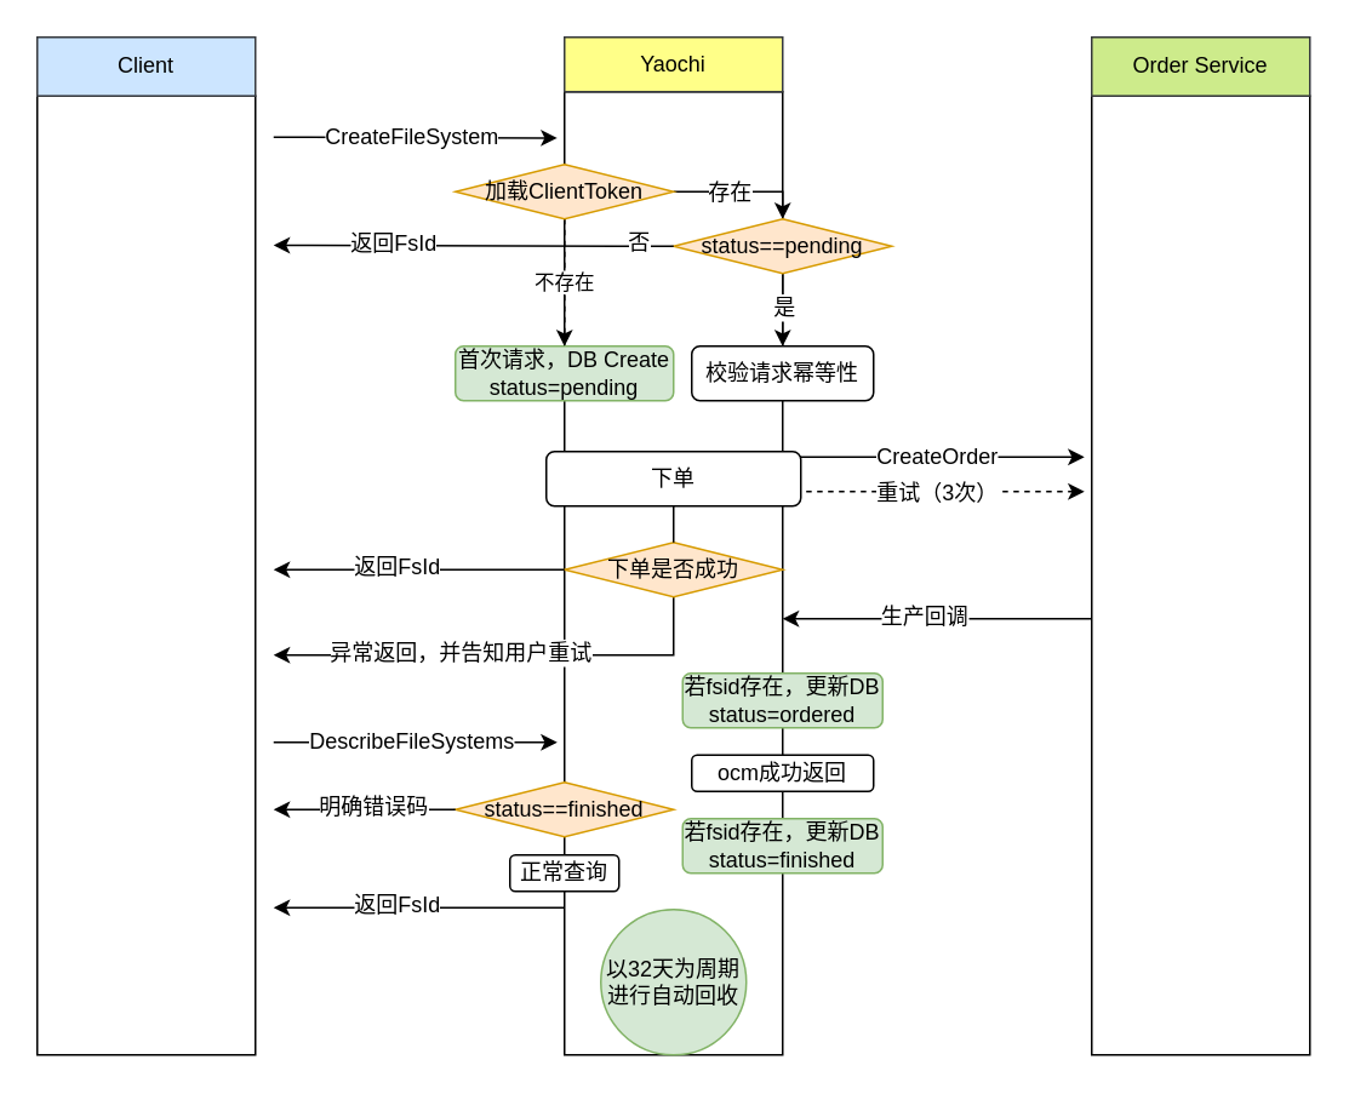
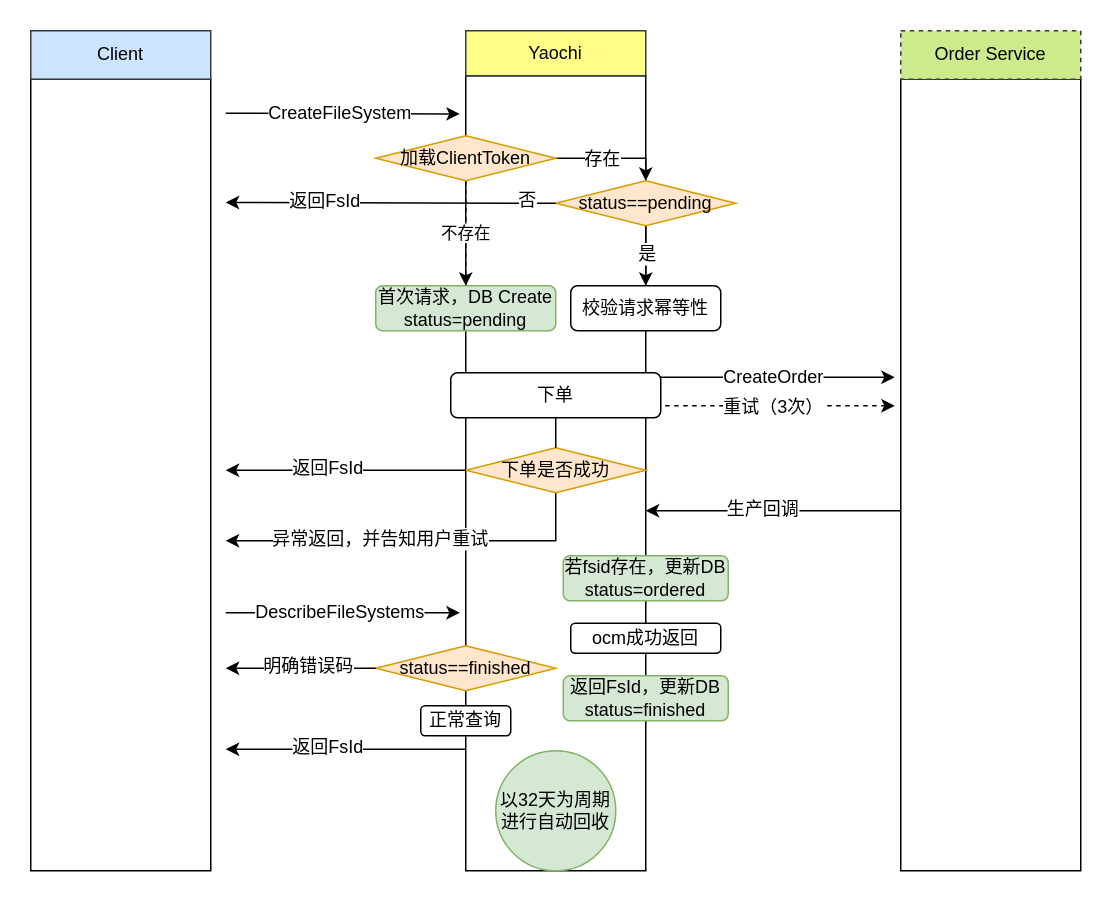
- <mxCell id="35" value="&lt;span style=&quot;text-align: left ; white-space: nowrap&quot;&gt;Order Service&lt;/span&gt;" style="rounded=0;whiteSpace=wrap;html=1;fillColor=#cdeb8b;strokeColor=#36393d;" vertex="1" parent="33"><mxGeometry width="120" height="32.308" as="geometry" /></mxCell>
+ <mxCell id="35" value="&lt;span style=&quot;text-align: left ; white-space: nowrap&quot;&gt;Order Service&lt;/span&gt;" style="rounded=0;whiteSpace=wrap;html=1;fillColor=#cdeb8b;strokeColor=#36393d;dashed=1;" vertex="1" parent="33"><mxGeometry width="120" height="32.308" as="geometry" /></mxCell>
- <mxCell id="39" value="&lt;span style=&quot;text-align: left&quot;&gt;若fsid存在，更新DB status=finished&lt;/span&gt;" style="rounded=1;whiteSpace=wrap;html=1;fillColor=#d5e8d4;strokeColor=#82b366;" vertex="1" parent="1"><mxGeometry x="375" y="450" width="110" height="30" as="geometry" /></mxCell>
+ <mxCell id="39" value="&lt;span style=&quot;text-align: left&quot;&gt;返回FsId，更新DB status=finished&lt;/span&gt;" style="rounded=1;whiteSpace=wrap;html=1;fillColor=#d5e8d4;strokeColor=#82b366;" vertex="1" parent="1"><mxGeometry x="375" y="450" width="110" height="30" as="geometry" /></mxCell>
